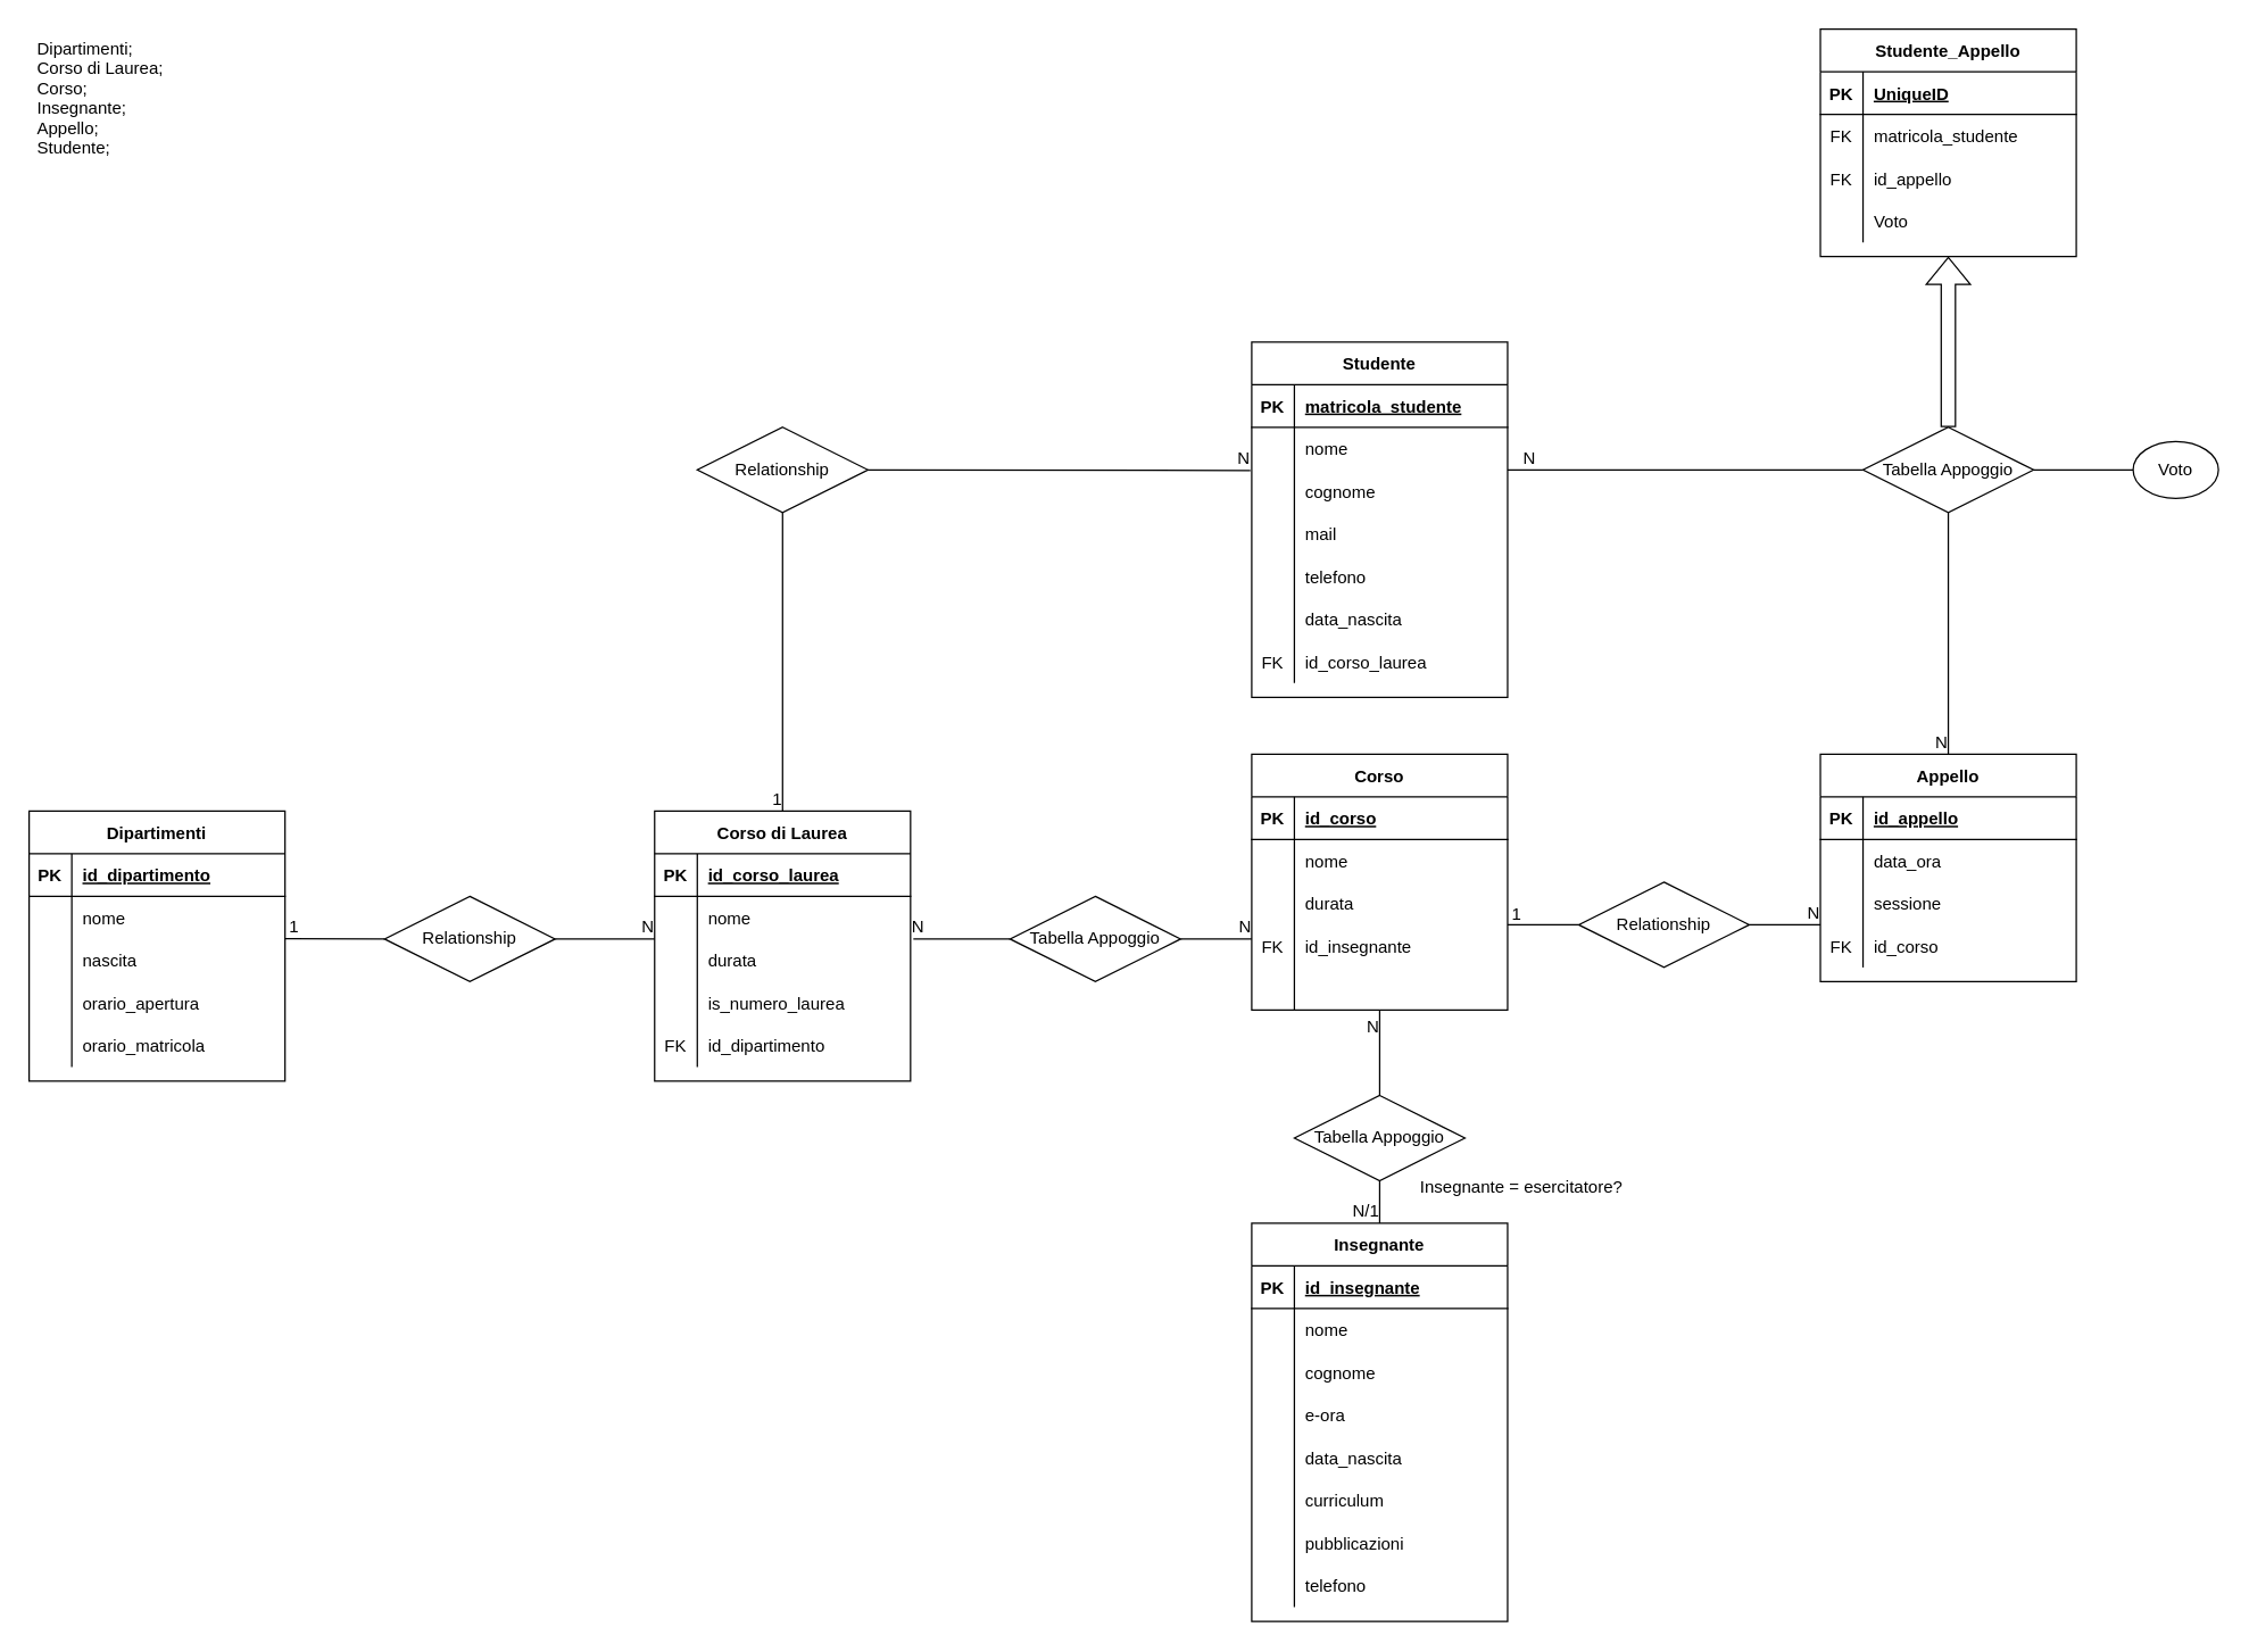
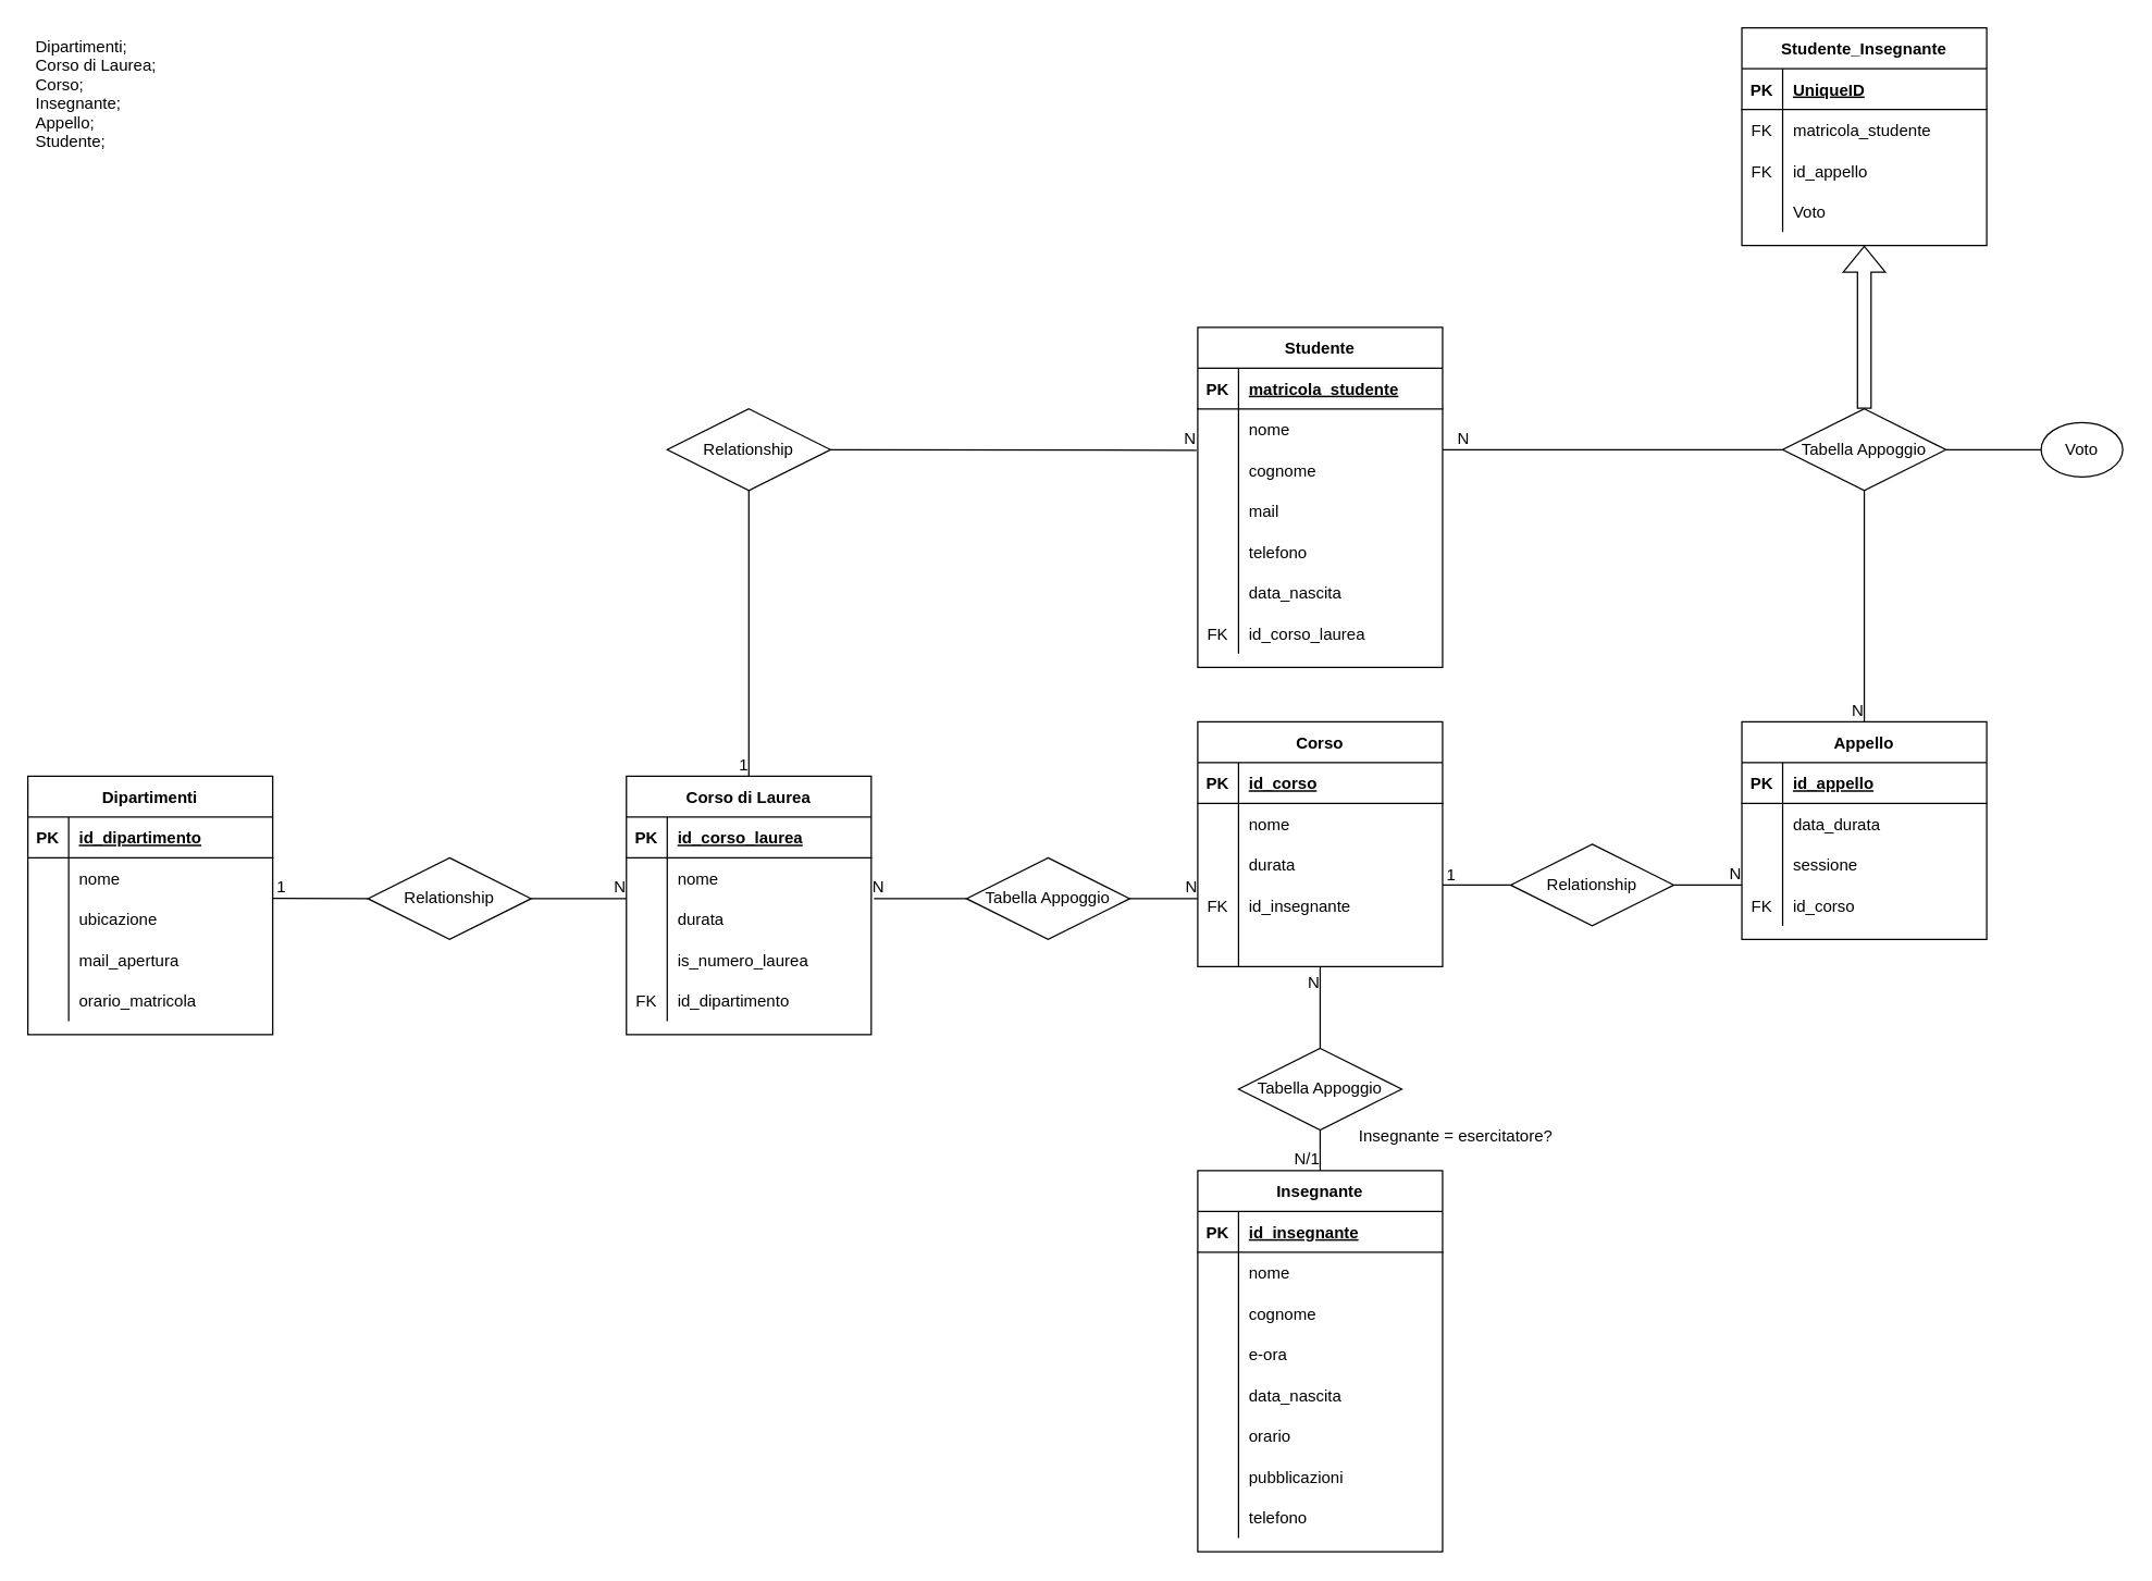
- <mxCell id="144" value="Studente_Appello" style="shape=table;startSize=30;container=1;collapsible=1;childLayout=tableLayout;fixedRows=1;rowLines=0;fontStyle=1;align=center;resizeLast=1;" vertex="1" parent="1"><mxGeometry x="1280" y="20" width="180" height="160" as="geometry" /></mxCell>
+ <mxCell id="144" value="Studente_Insegnante" style="shape=table;startSize=30;container=1;collapsible=1;childLayout=tableLayout;fixedRows=1;rowLines=0;fontStyle=1;align=center;resizeLast=1;" vertex="1" parent="1"><mxGeometry x="1280" y="20" width="180" height="160" as="geometry" /></mxCell>
- <mxCell id="82" value="data_ora" style="shape=partialRectangle;connectable=0;fillColor=none;top=0;left=0;bottom=0;right=0;align=left;spacingLeft=6;overflow=hidden;" vertex="1" parent="80"><mxGeometry x="30" width="150" height="30" as="geometry"><mxRectangle width="150" height="30" as="alternateBounds" /></mxGeometry></mxCell>
+ <mxCell id="82" value="data_durata" style="shape=partialRectangle;connectable=0;fillColor=none;top=0;left=0;bottom=0;right=0;align=left;spacingLeft=6;overflow=hidden;" vertex="1" parent="80"><mxGeometry x="30" width="150" height="30" as="geometry"><mxRectangle width="150" height="30" as="alternateBounds" /></mxGeometry></mxCell>
- <mxCell id="11" value="nascita" style="shape=partialRectangle;connectable=0;fillColor=none;top=0;left=0;bottom=0;right=0;align=left;spacingLeft=6;overflow=hidden;" vertex="1" parent="9"><mxGeometry x="30" width="150" height="30" as="geometry"><mxRectangle width="150" height="30" as="alternateBounds" /></mxGeometry></mxCell>
+ <mxCell id="11" value="ubicazione" style="shape=partialRectangle;connectable=0;fillColor=none;top=0;left=0;bottom=0;right=0;align=left;spacingLeft=6;overflow=hidden;" vertex="1" parent="9"><mxGeometry x="30" width="150" height="30" as="geometry"><mxRectangle width="150" height="30" as="alternateBounds" /></mxGeometry></mxCell>
- <mxCell id="14" value="orario_apertura" style="shape=partialRectangle;connectable=0;fillColor=none;top=0;left=0;bottom=0;right=0;align=left;spacingLeft=6;overflow=hidden;" vertex="1" parent="12"><mxGeometry x="30" width="150" height="30" as="geometry"><mxRectangle width="150" height="30" as="alternateBounds" /></mxGeometry></mxCell>
+ <mxCell id="14" value="mail_apertura" style="shape=partialRectangle;connectable=0;fillColor=none;top=0;left=0;bottom=0;right=0;align=left;spacingLeft=6;overflow=hidden;" vertex="1" parent="12"><mxGeometry x="30" width="150" height="30" as="geometry"><mxRectangle width="150" height="30" as="alternateBounds" /></mxGeometry></mxCell>
- <mxCell id="69" value="curriculum" style="shape=partialRectangle;connectable=0;fillColor=none;top=0;left=0;bottom=0;right=0;align=left;spacingLeft=6;overflow=hidden;" vertex="1" parent="67"><mxGeometry x="30" width="150" height="30" as="geometry"><mxRectangle width="150" height="30" as="alternateBounds" /></mxGeometry></mxCell>
+ <mxCell id="69" value="orario" style="shape=partialRectangle;connectable=0;fillColor=none;top=0;left=0;bottom=0;right=0;align=left;spacingLeft=6;overflow=hidden;" vertex="1" parent="67"><mxGeometry x="30" width="150" height="30" as="geometry"><mxRectangle width="150" height="30" as="alternateBounds" /></mxGeometry></mxCell>
